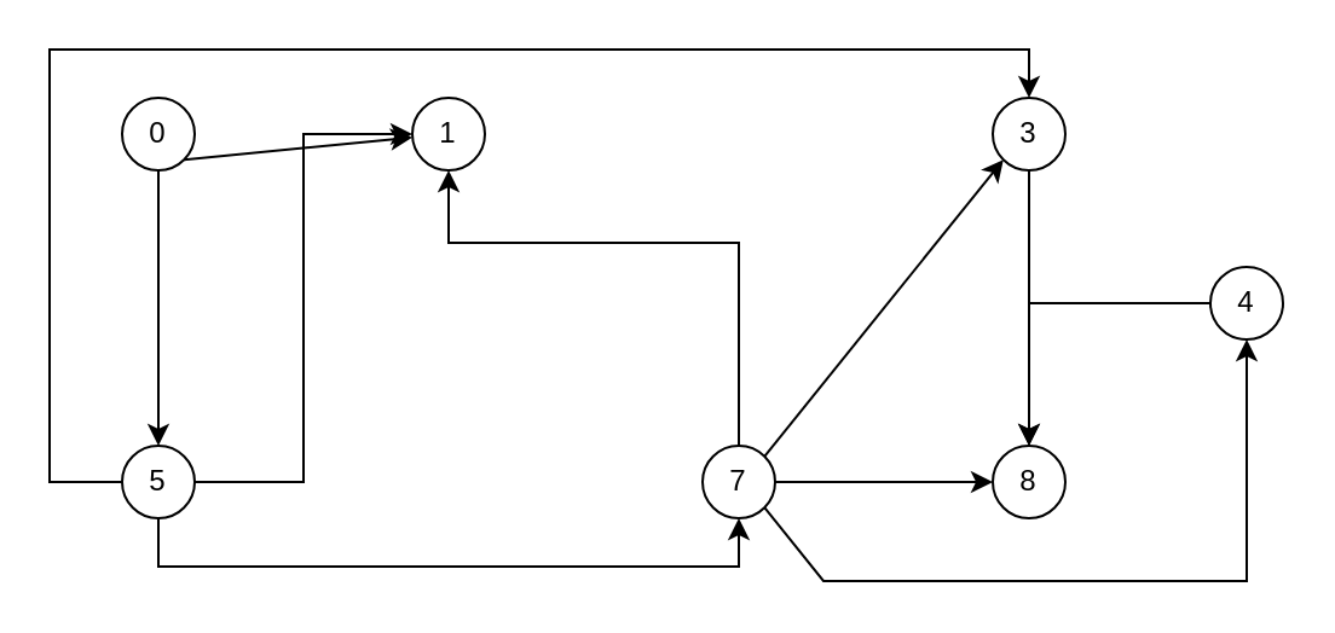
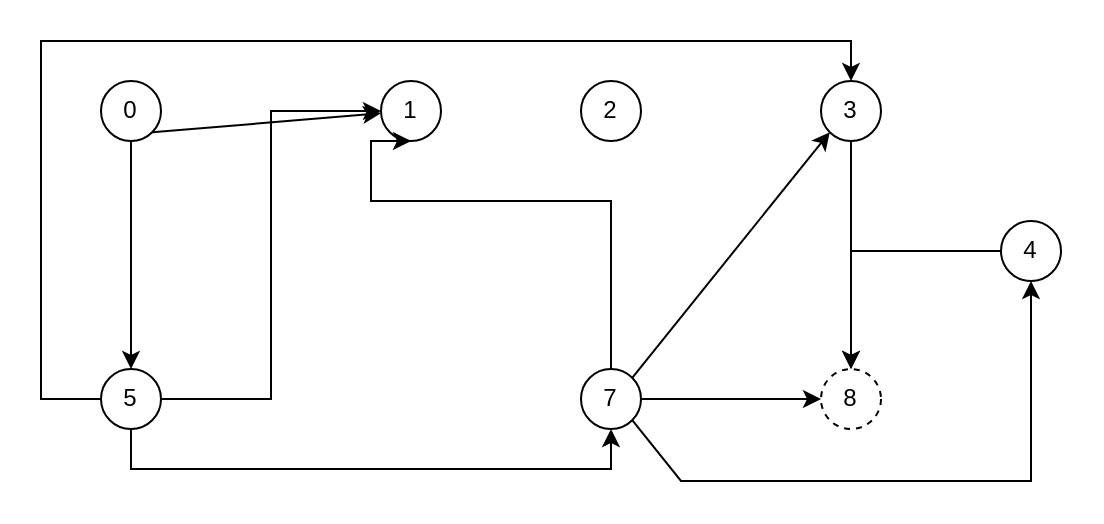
- <mxCell id="4" value="1" style="ellipse;whiteSpace=wrap;html=1;aspect=fixed;" vertex="1" parent="1"><mxGeometry x="170" y="40" width="30" height="30" as="geometry" /></mxCell>
+ <mxCell id="4" value="1" style="ellipse;whiteSpace=wrap;html=1;aspect=fixed;" vertex="1" parent="1"><mxGeometry x="190" y="40" width="30" height="30" as="geometry" /></mxCell>
+ <mxCell id="5" value="2" style="ellipse;whiteSpace=wrap;html=1;aspect=fixed;" vertex="1" parent="1"><mxGeometry x="290" y="40" width="30" height="30" as="geometry" /></mxCell>
- <mxCell id="17" value="8" style="ellipse;whiteSpace=wrap;html=1;aspect=fixed;" vertex="1" parent="1"><mxGeometry x="410" y="184" width="30" height="30" as="geometry" /></mxCell>
+ <mxCell id="17" value="8" style="ellipse;whiteSpace=wrap;html=1;aspect=fixed;dashed=1;" vertex="1" parent="1"><mxGeometry x="410" y="184" width="30" height="30" as="geometry" /></mxCell>
